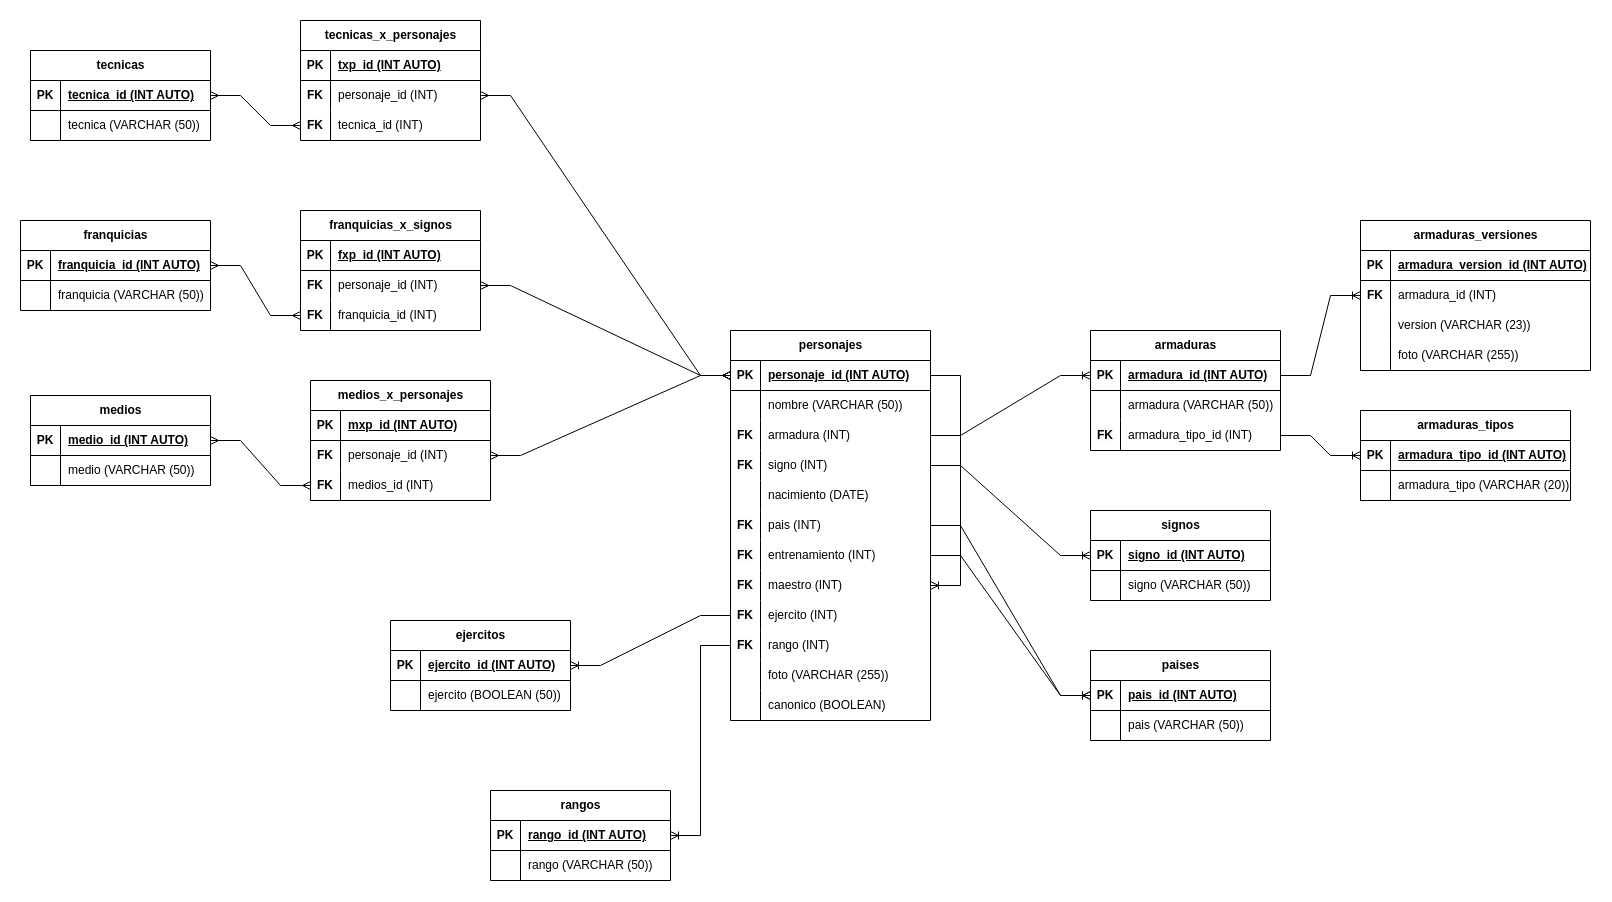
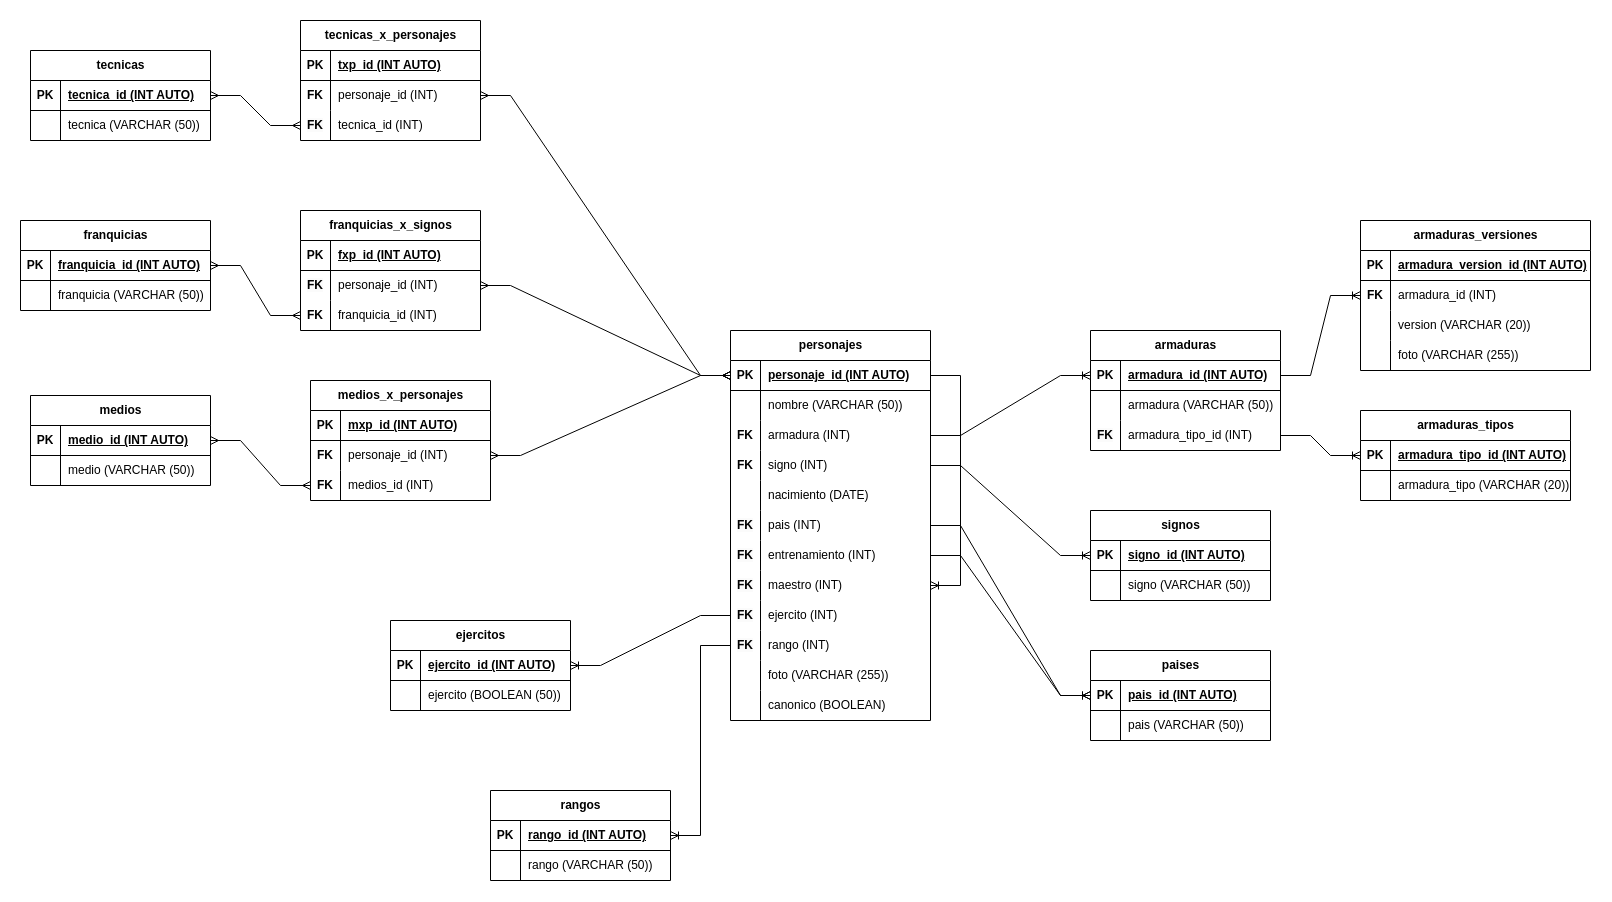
- <mxCell id="66" value="version (VARCHAR (23))" style="shape=partialRectangle;connectable=0;fillColor=none;top=0;left=0;bottom=0;right=0;align=left;spacingLeft=6;overflow=hidden;whiteSpace=wrap;html=1;" vertex="1" parent="64"><mxGeometry x="30" width="200" height="30" as="geometry"><mxRectangle width="200" height="30" as="alternateBounds" /></mxGeometry></mxCell>
+ <mxCell id="66" value="version (VARCHAR (20))" style="shape=partialRectangle;connectable=0;fillColor=none;top=0;left=0;bottom=0;right=0;align=left;spacingLeft=6;overflow=hidden;whiteSpace=wrap;html=1;" vertex="1" parent="64"><mxGeometry x="30" width="200" height="30" as="geometry"><mxRectangle width="200" height="30" as="alternateBounds" /></mxGeometry></mxCell>
